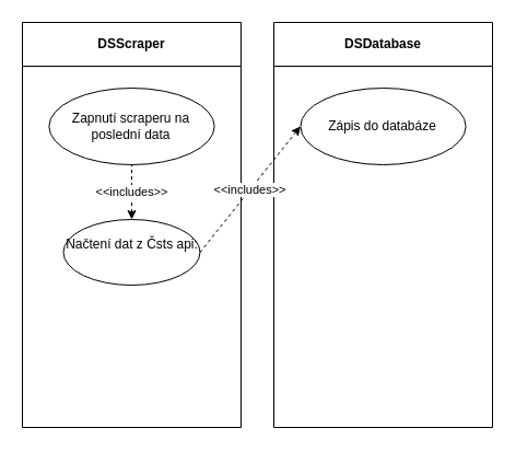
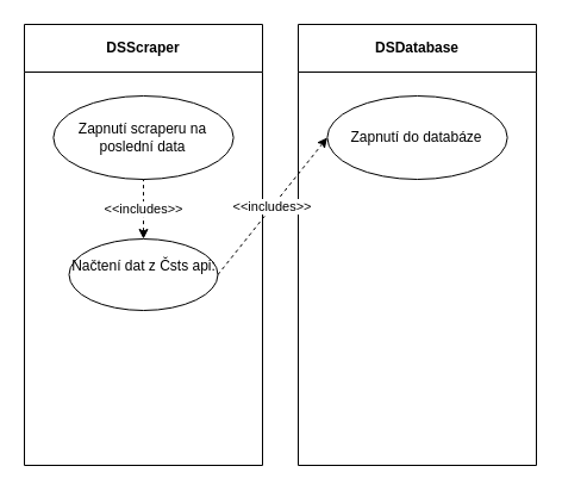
- <mxCell id="7" value="Zápis do databáze" style="ellipse;whiteSpace=wrap;html=1;" vertex="1" parent="6"><mxGeometry x="24.37" y="60" width="151.25" height="70" as="geometry" /></mxCell>
+ <mxCell id="7" value="Zapnutí do databáze" style="ellipse;whiteSpace=wrap;html=1;" vertex="1" parent="6"><mxGeometry x="24.37" y="60" width="151.25" height="70" as="geometry" /></mxCell>
